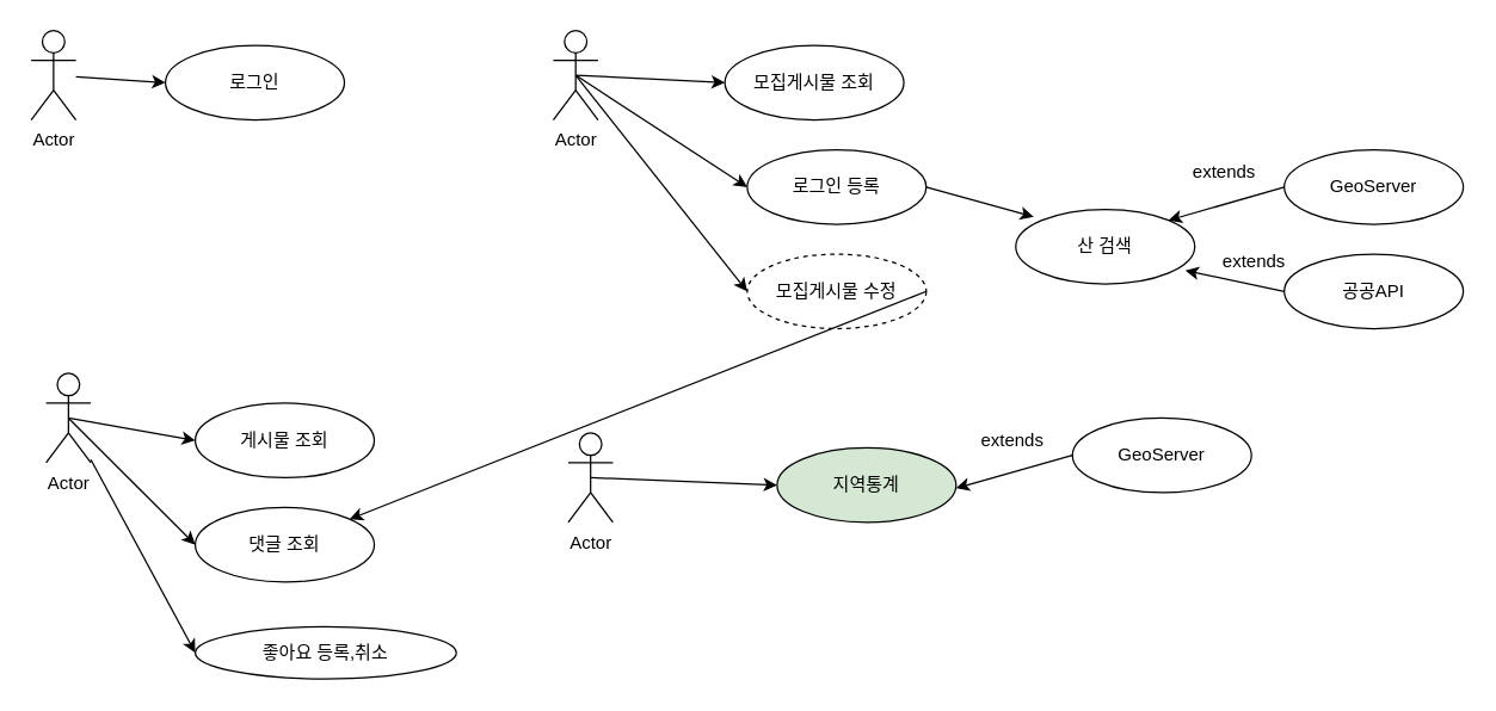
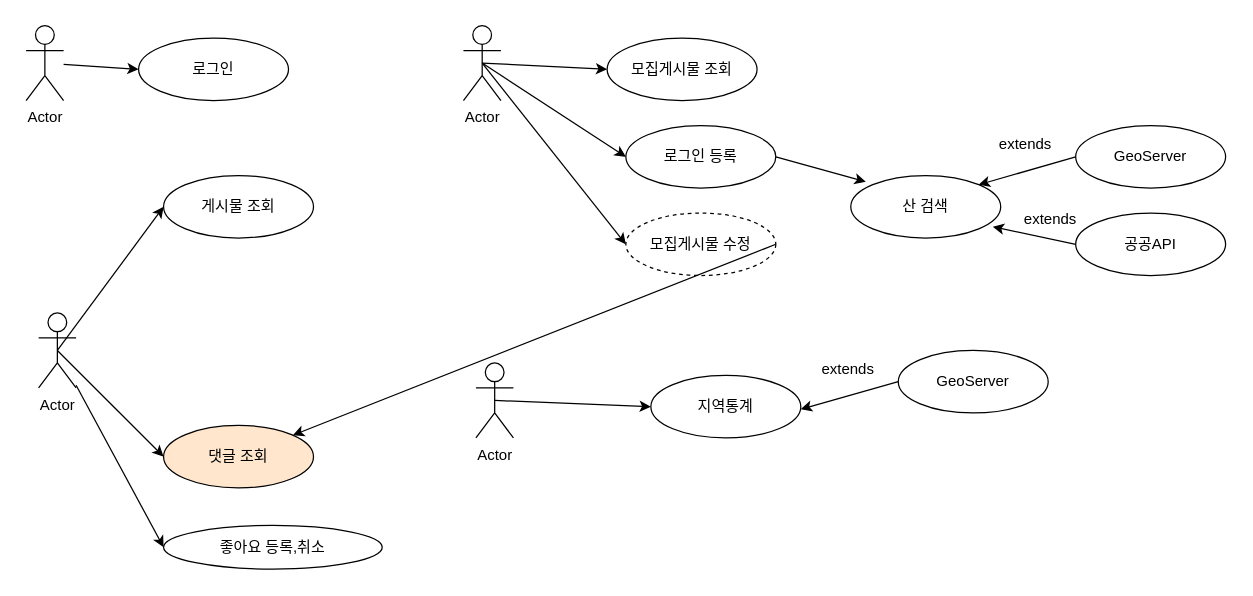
- <mxCell id="4" value="게시물 조회" style="ellipse;whiteSpace=wrap;html=1;" vertex="1" parent="1"><mxGeometry x="130" y="270" width="120" height="50" as="geometry" /></mxCell>
+ <mxCell id="4" value="게시물 조회" style="ellipse;whiteSpace=wrap;html=1;" vertex="1" parent="1"><mxGeometry x="130" y="140" width="120" height="50" as="geometry" /></mxCell>
- <mxCell id="29" value="지역통계" style="ellipse;whiteSpace=wrap;html=1;fillColor=#d5e8d4;" vertex="1" parent="1"><mxGeometry x="520" y="300" width="120" height="50" as="geometry" /></mxCell>
+ <mxCell id="29" value="지역통계" style="ellipse;whiteSpace=wrap;html=1;" vertex="1" parent="1"><mxGeometry x="520" y="300" width="120" height="50" as="geometry" /></mxCell>
- <mxCell id="8" value="댓글 조회" style="ellipse;whiteSpace=wrap;html=1;" vertex="1" parent="1"><mxGeometry x="130" y="340" width="120" height="50" as="geometry" /></mxCell>
+ <mxCell id="8" value="댓글 조회" style="ellipse;whiteSpace=wrap;html=1;fillColor=#ffe6cc;" vertex="1" parent="1"><mxGeometry x="130" y="340" width="120" height="50" as="geometry" /></mxCell>
